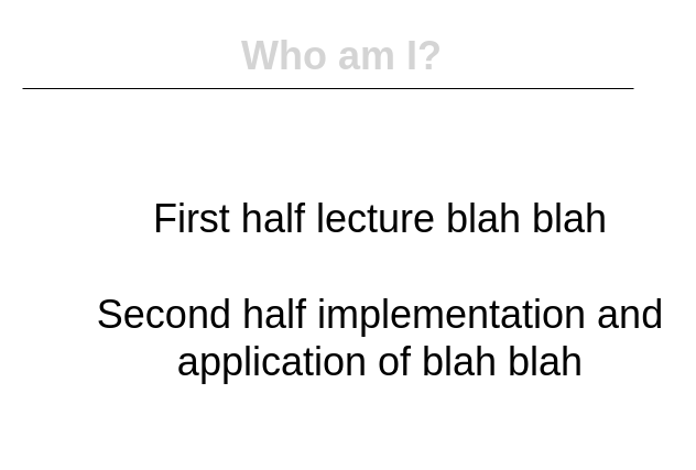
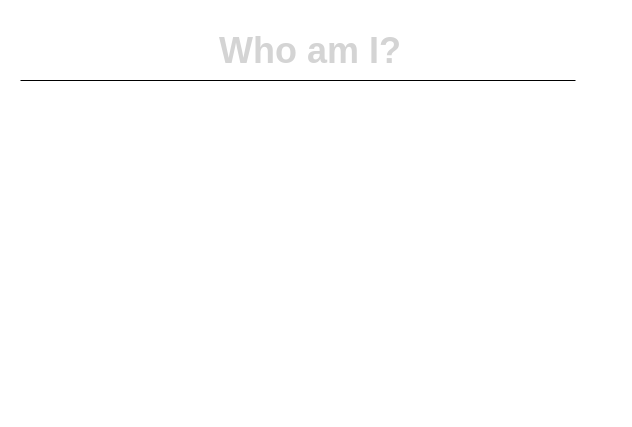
- <mxCell id="4" value="First half lecture blah blah&lt;br&gt;&lt;br&gt;Second half implementation and application of blah blah" style="text;html=1;strokeColor=none;fillColor=none;align=center;verticalAlign=middle;whiteSpace=wrap;rounded=0;labelBackgroundColor=none;fontFamily=Helvetica;fontSize=36;" parent="1" vertex="1"><mxGeometry x="80" y="120" width="530" height="285" as="geometry" /></mxCell>
